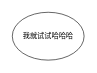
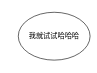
- <mxCell id="2" value="我就试试哈哈哈" style="ellipse;whiteSpace=wrap;html=1;" vertex="1" parent="1"><mxGeometry x="20" y="20" width="120" height="80" as="geometry" /></mxCell>
+ <mxCell id="2" value="我就试试哈哈哈" style="ellipse;whiteSpace=wrap;html=1;" vertex="1" parent="1"><mxGeometry x="30" y="20" width="120" height="80" as="geometry" /></mxCell>
